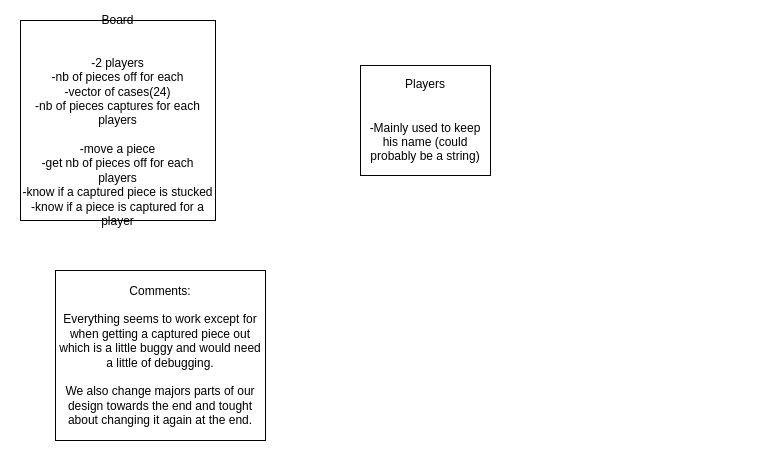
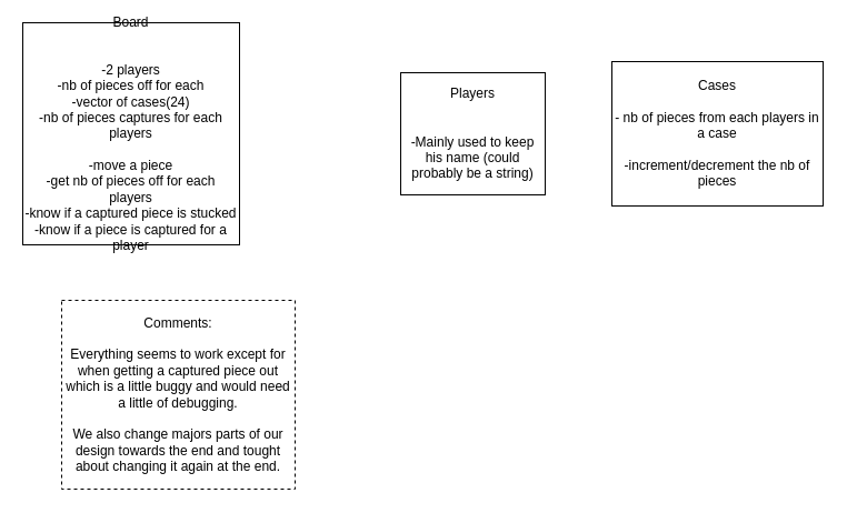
+ <mxCell id="4" value="&lt;div&gt;Cases&lt;/div&gt;&lt;div&gt;&lt;br&gt;&lt;/div&gt;&lt;div&gt;- nb of pieces from each players in a case&lt;/div&gt;&lt;div&gt;&lt;br&gt;&lt;/div&gt;&lt;div&gt;-increment/decrement the nb of pieces&lt;/div&gt;" style="whiteSpace=wrap;html=1;" vertex="1" parent="1"><mxGeometry x="550" y="55" width="190" height="130" as="geometry" /></mxCell>
- <mxCell id="5" value="&lt;div&gt;Comments:&lt;/div&gt;&lt;div&gt;&lt;br&gt;&lt;/div&gt;&lt;div&gt;Everything seems to work except for when getting a captured piece out which is a little buggy and would need a little of debugging.&lt;/div&gt;&lt;div&gt;&lt;br&gt;&lt;/div&gt;&lt;div&gt;We also change majors parts of our design towards the end and tought about changing it again at the end.&lt;br&gt;&lt;/div&gt;" style="whiteSpace=wrap;html=1;" vertex="1" parent="1"><mxGeometry x="55" y="270" width="210" height="170" as="geometry" /></mxCell>
+ <mxCell id="5" value="&lt;div&gt;Comments:&lt;/div&gt;&lt;div&gt;&lt;br&gt;&lt;/div&gt;&lt;div&gt;Everything seems to work except for when getting a captured piece out which is a little buggy and would need a little of debugging.&lt;/div&gt;&lt;div&gt;&lt;br&gt;&lt;/div&gt;&lt;div&gt;We also change majors parts of our design towards the end and tought about changing it again at the end.&lt;br&gt;&lt;/div&gt;" style="whiteSpace=wrap;html=1;dashed=1;" vertex="1" parent="1"><mxGeometry x="55" y="270" width="210" height="170" as="geometry" /></mxCell>
